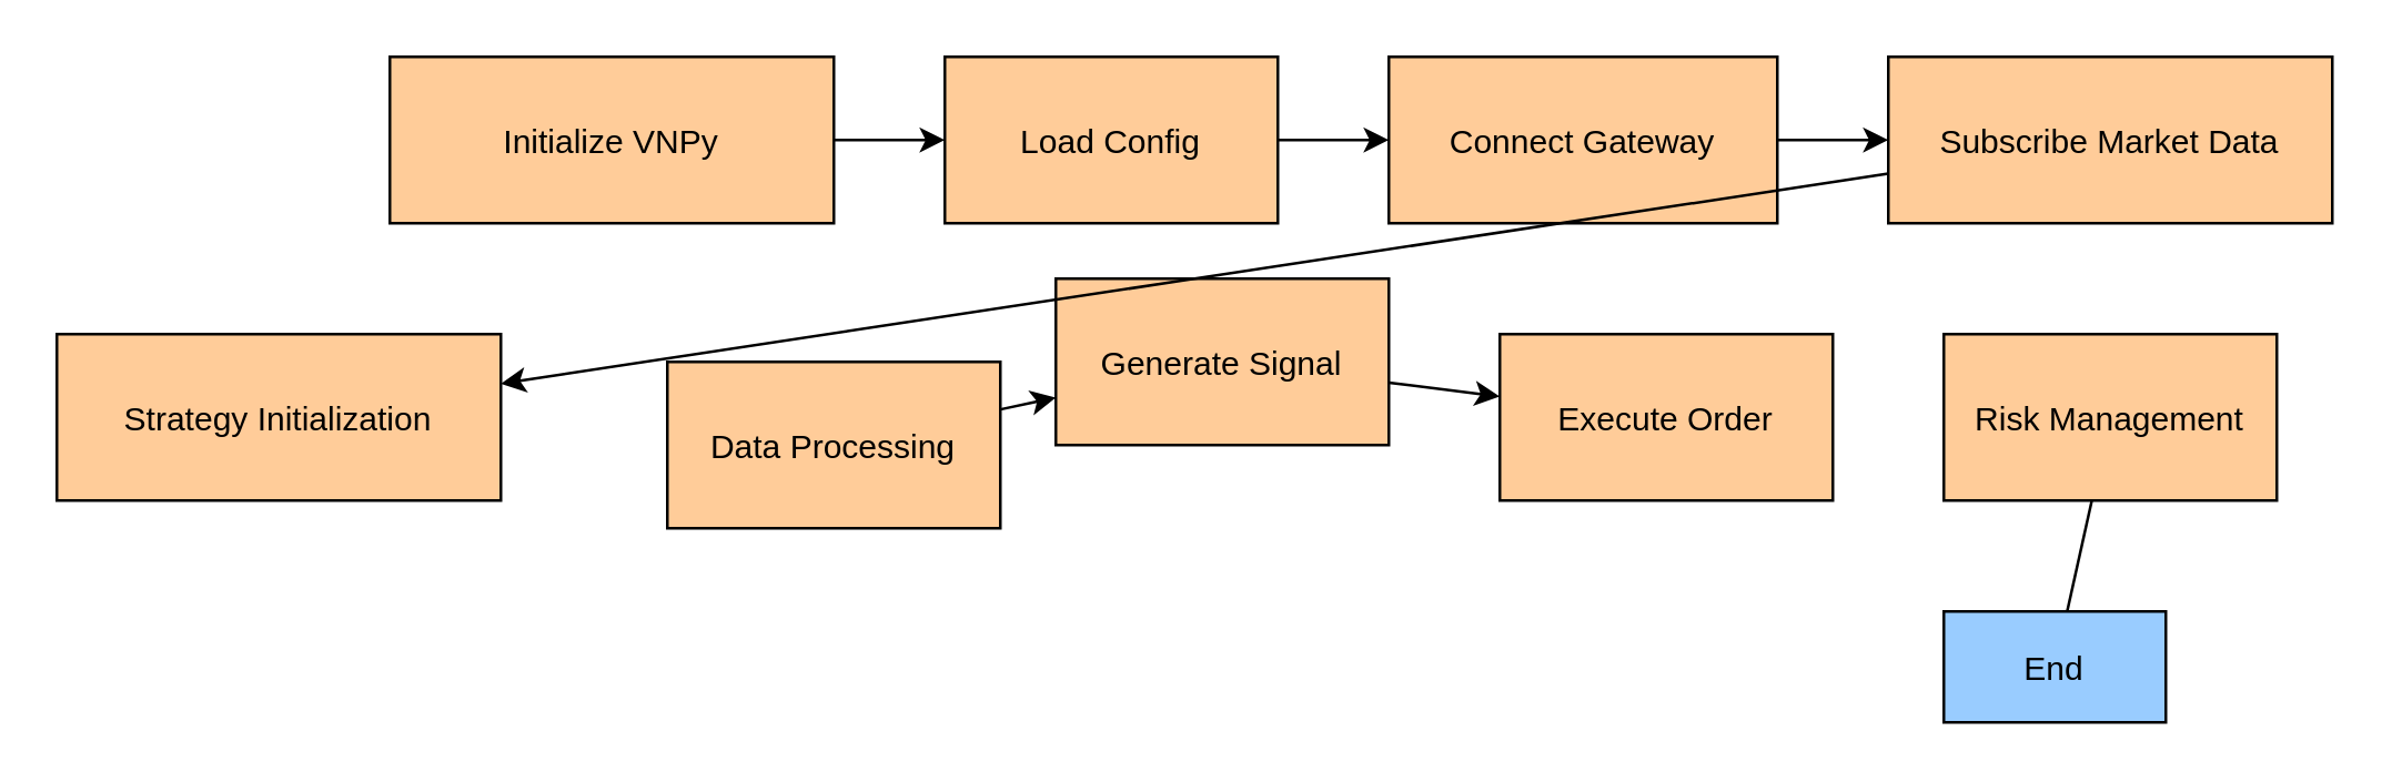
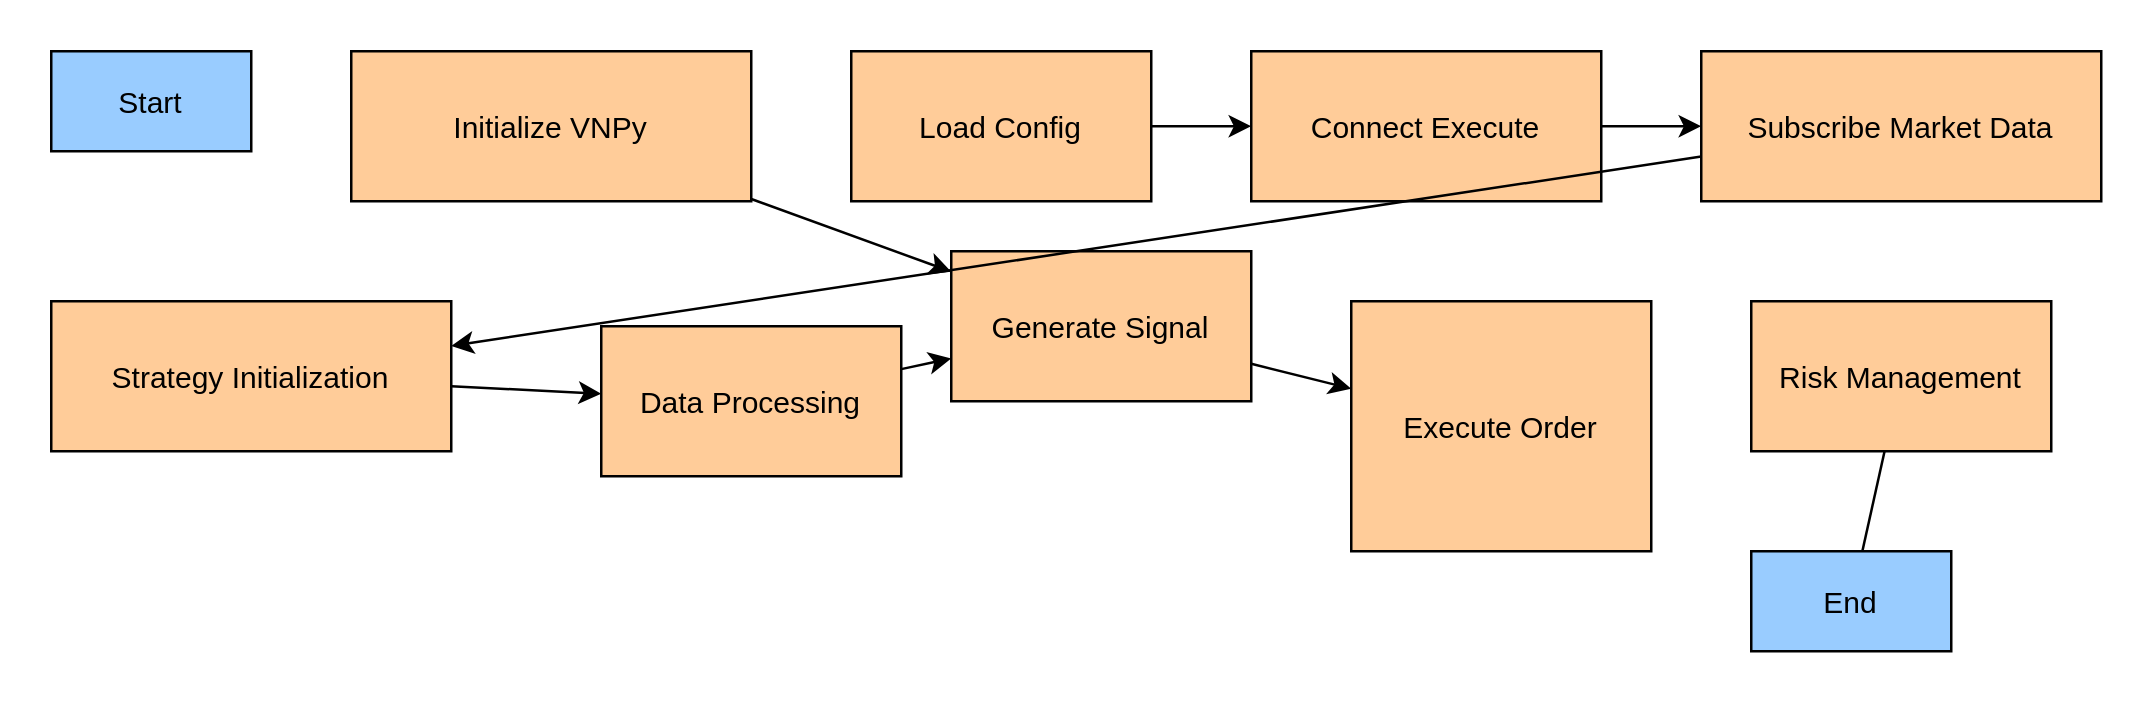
+ <mxCell id="2" value="Start" style="start;fillColor=#99ccff;" vertex="1" parent="1"><mxGeometry x="20" y="20" width="80" height="40" as="geometry" /></mxCell>
- <mxCell id="13" value="" style="endArrow=classic;html=1;" edge="1" parent="1" source="3" target="4"><mxGeometry width="50" height="50" relative="1" as="geometry" /></mxCell>
+ <mxCell id="13" value="" style="endArrow=classic;html=1;" edge="1" parent="1" source="3" target="9"><mxGeometry width="50" height="50" relative="1" as="geometry" /></mxCell>
- <mxCell id="5" value="Connect Gateway" style="process;fillColor=#ffcc99;" vertex="1" parent="1"><mxGeometry x="500" y="20" width="140" height="60" as="geometry" /></mxCell>
+ <mxCell id="5" value="Connect Execute" style="process;fillColor=#ffcc99;" vertex="1" parent="1"><mxGeometry x="500" y="20" width="140" height="60" as="geometry" /></mxCell>
- <mxCell id="10" value="Execute Order" style="process;fillColor=#ffcc99;" vertex="1" parent="1"><mxGeometry x="540" y="120" width="120" height="60" as="geometry" /></mxCell>
+ <mxCell id="10" value="Execute Order" style="process;fillColor=#ffcc99;" vertex="1" parent="1"><mxGeometry x="540" y="120" width="120" height="100" as="geometry" /></mxCell>
+ <mxCell id="17" value="" style="endArrow=classic;html=1;" edge="1" parent="1" source="7" target="8"><mxGeometry width="50" height="50" relative="1" as="geometry" /></mxCell>
